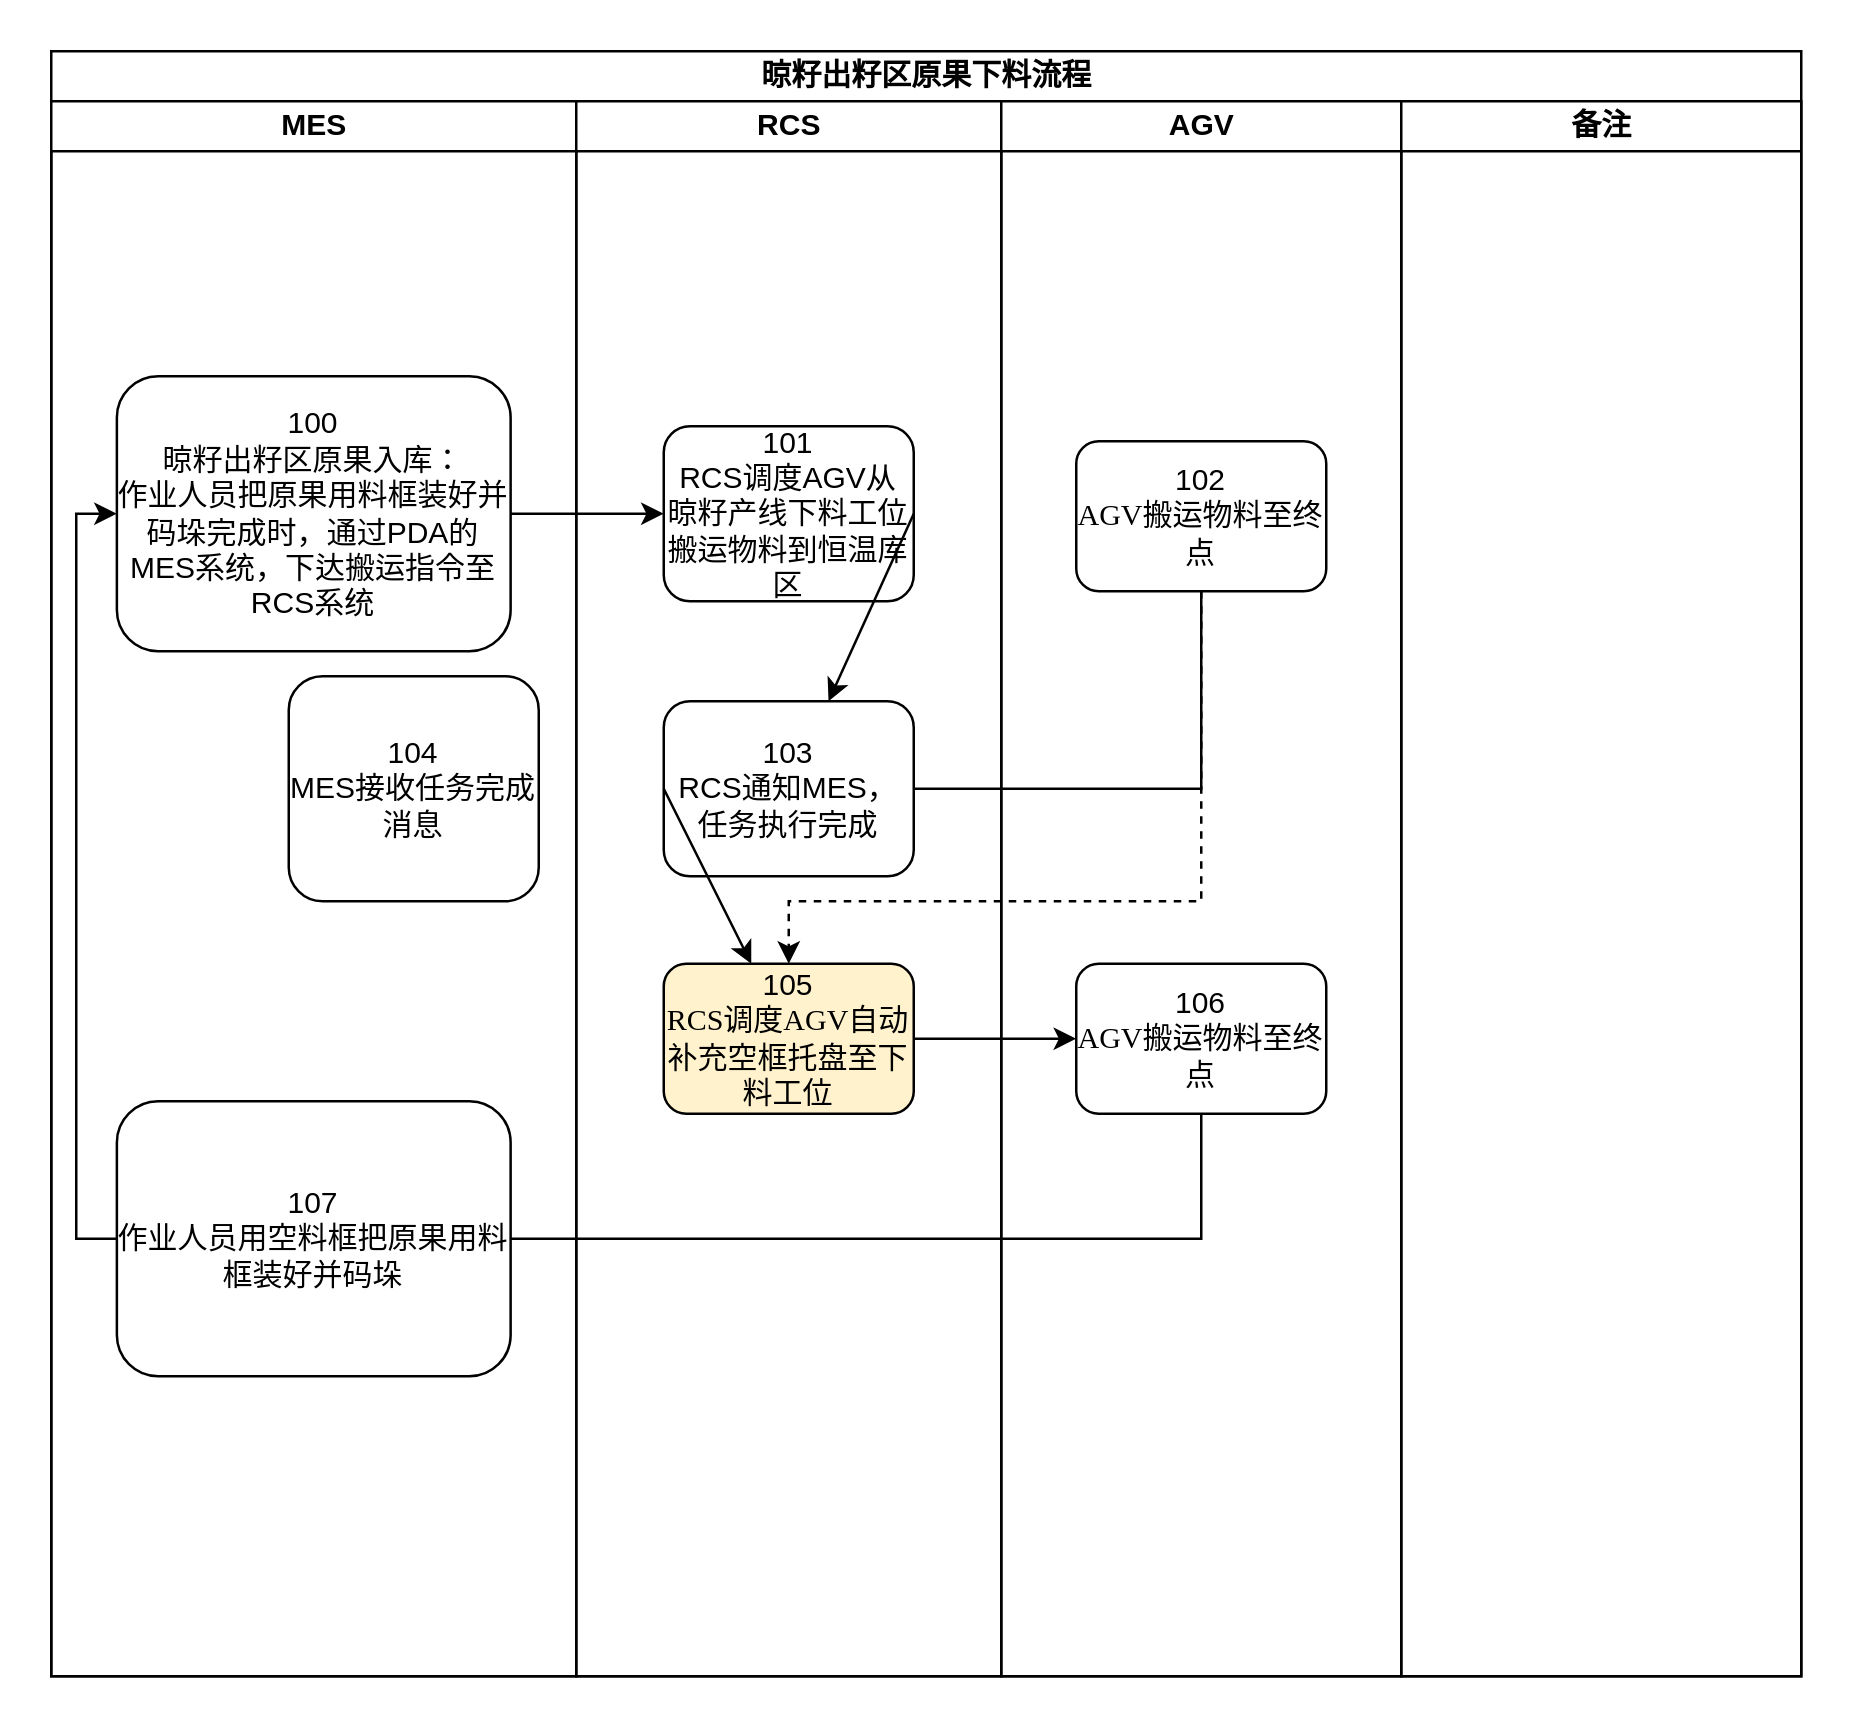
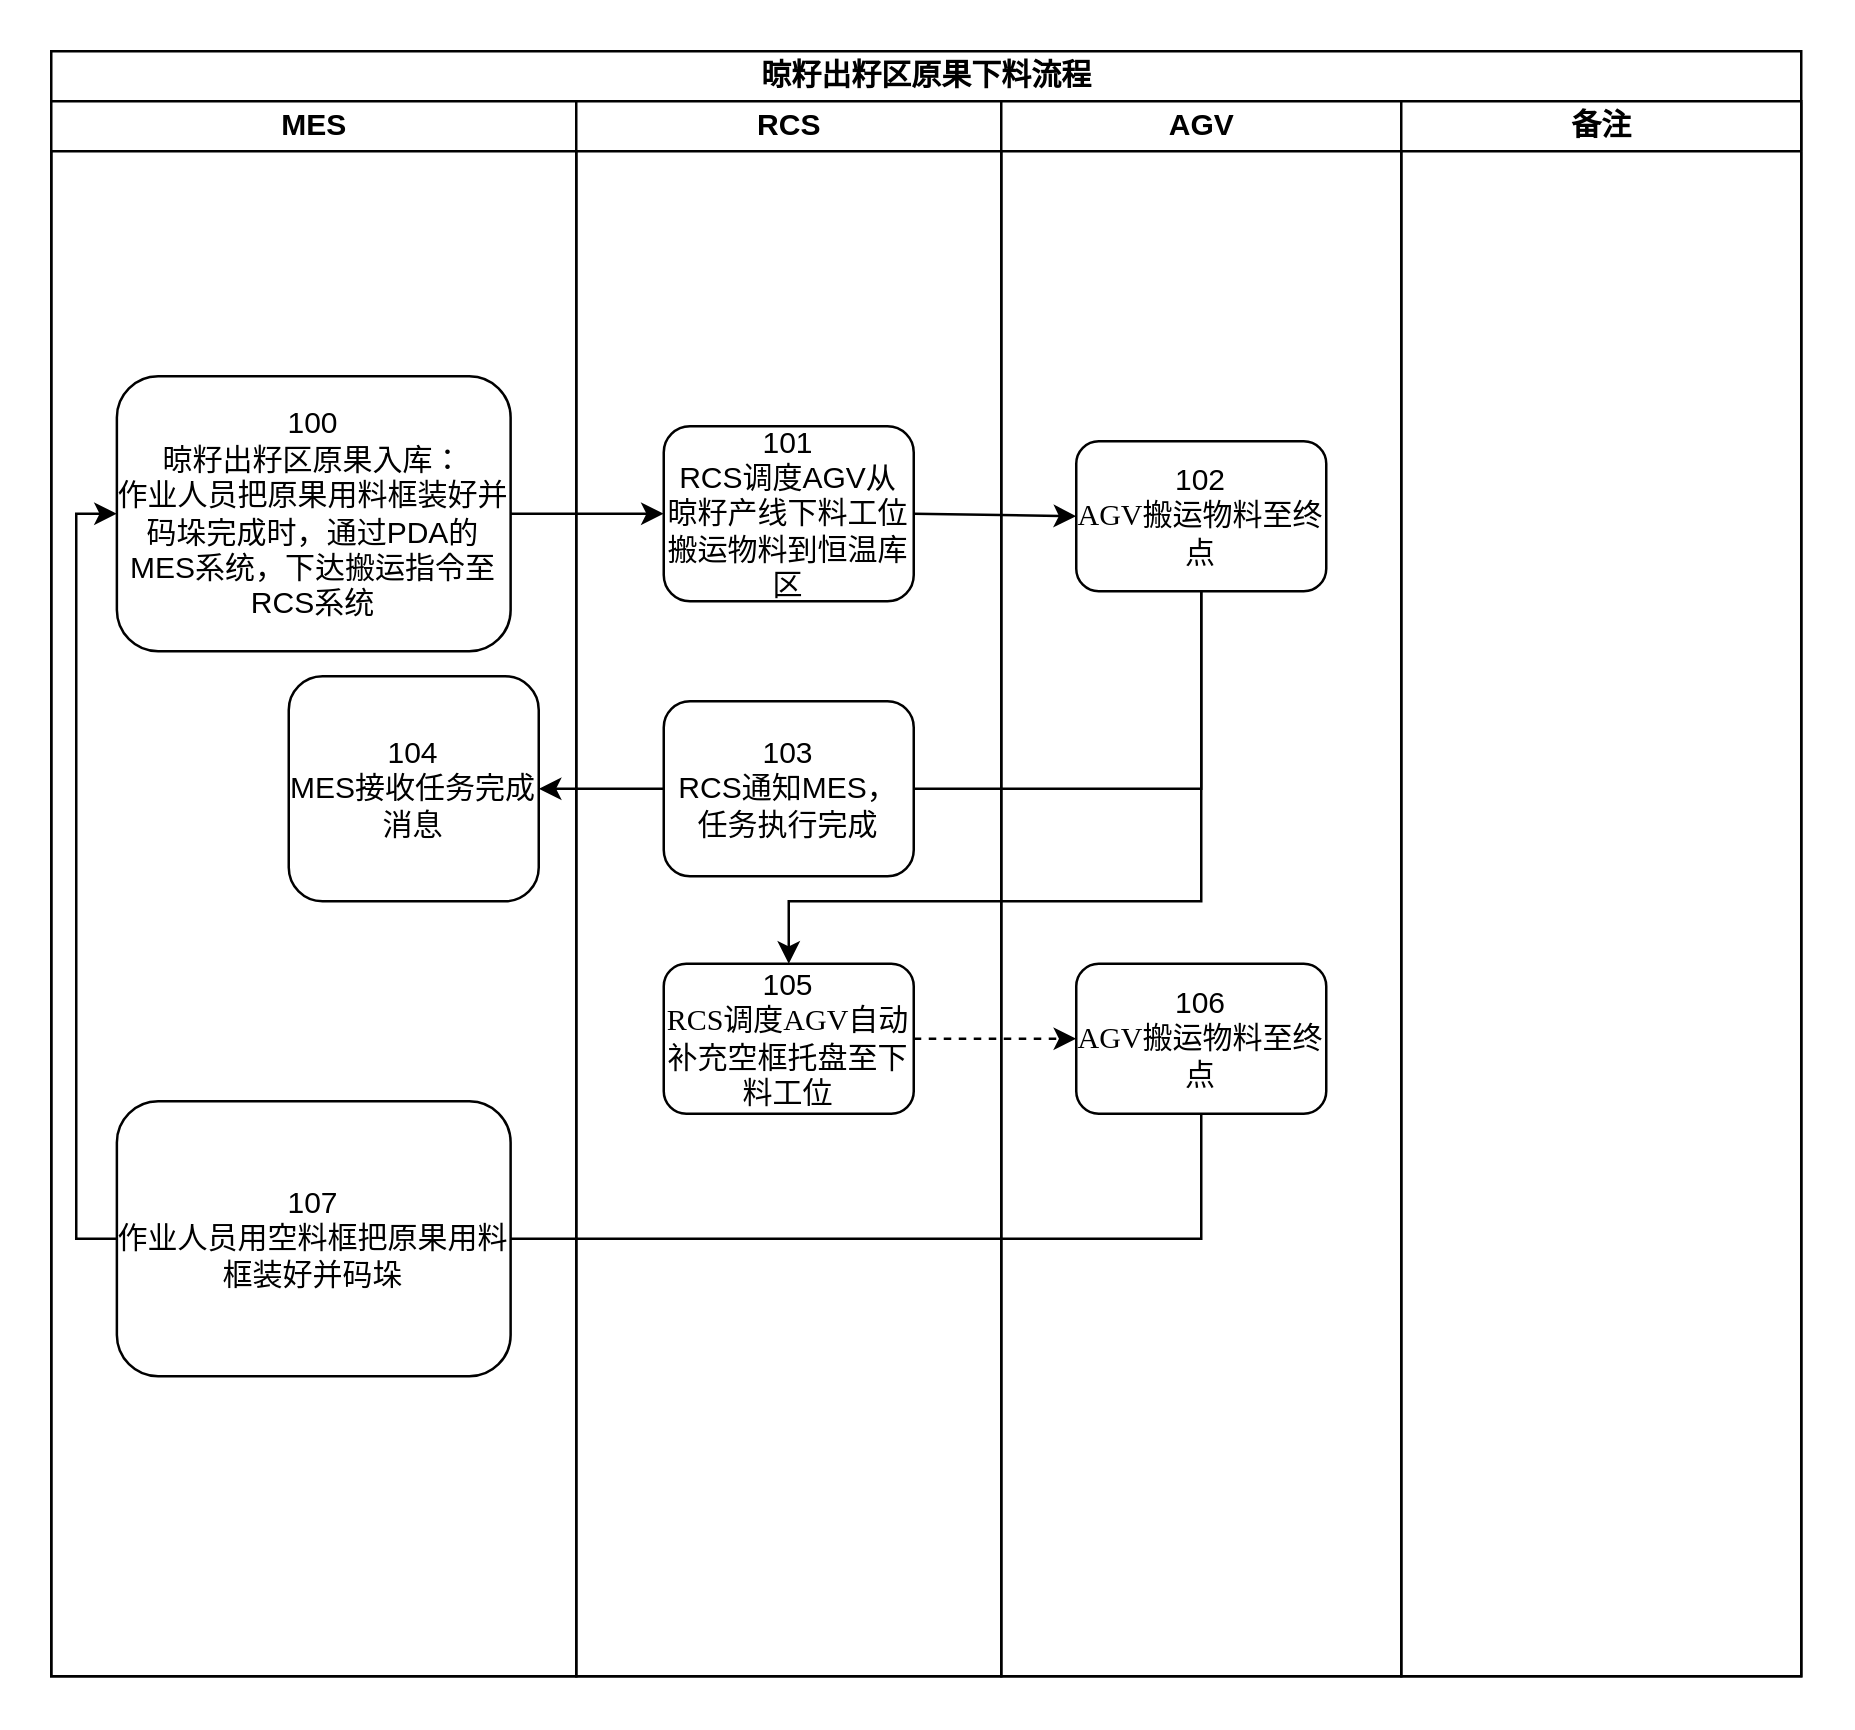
- <mxCell id="16" value="" style="endArrow=classic;html=1;rounded=0;exitX=1;exitY=0.5;exitDx=0;exitDy=0;" parent="2" source="9" target="10" edge="1"><mxGeometry width="50" height="50" relative="1" as="geometry"><mxPoint x="420" y="290" as="sourcePoint" /><mxPoint x="470" y="240" as="targetPoint" /></mxGeometry></mxCell>
+ <mxCell id="16" value="" style="endArrow=classic;html=1;rounded=0;exitX=1;exitY=0.5;exitDx=0;exitDy=0;entryX=0;entryY=0.5;entryDx=0;entryDy=0;" parent="2" source="9" target="13" edge="1"><mxGeometry width="50" height="50" relative="1" as="geometry"><mxPoint x="420" y="290" as="sourcePoint" /><mxPoint x="470" y="240" as="targetPoint" /></mxGeometry></mxCell>
- <mxCell id="18" value="" style="endArrow=classic;html=1;rounded=0;exitX=0;exitY=0.5;exitDx=0;exitDy=0;" parent="2" source="10" target="11" edge="1"><mxGeometry width="50" height="50" relative="1" as="geometry"><mxPoint x="370" y="350" as="sourcePoint" /><mxPoint x="420" y="300" as="targetPoint" /></mxGeometry></mxCell>
+ <mxCell id="18" value="" style="endArrow=classic;html=1;rounded=0;exitX=0;exitY=0.5;exitDx=0;exitDy=0;entryX=1;entryY=0.5;entryDx=0;entryDy=0;" parent="2" source="10" target="5" edge="1"><mxGeometry width="50" height="50" relative="1" as="geometry"><mxPoint x="370" y="350" as="sourcePoint" /><mxPoint x="420" y="300" as="targetPoint" /></mxGeometry></mxCell>
- <mxCell id="20" value="" style="endArrow=classic;html=1;rounded=0;exitX=0.5;exitY=1;exitDx=0;exitDy=0;entryX=0.5;entryY=0;entryDx=0;entryDy=0;dashed=1;" edge="1" parent="2" source="13" target="11"><mxGeometry width="50" height="50" relative="1" as="geometry"><mxPoint x="490" y="300" as="sourcePoint" /><mxPoint x="540" y="250" as="targetPoint" /><Array as="points"><mxPoint x="460" y="340" /><mxPoint x="295" y="340" /></Array></mxGeometry></mxCell>
+ <mxCell id="20" value="" style="endArrow=classic;html=1;rounded=0;exitX=0.5;exitY=1;exitDx=0;exitDy=0;entryX=0.5;entryY=0;entryDx=0;entryDy=0;" edge="1" parent="2" source="13" target="11"><mxGeometry width="50" height="50" relative="1" as="geometry"><mxPoint x="490" y="300" as="sourcePoint" /><mxPoint x="540" y="250" as="targetPoint" /><Array as="points"><mxPoint x="460" y="340" /><mxPoint x="295" y="340" /></Array></mxGeometry></mxCell>
- <mxCell id="11" value="&lt;font style=&quot;font-size: 12px;&quot; face=&quot;Helvetica&quot;&gt;105&lt;/font&gt;&lt;div&gt;&lt;span style=&quot;font-size: 12px;&quot;&gt;RCS调度AGV自动补充空框托盘至下料工位&lt;/span&gt;&lt;/div&gt;" style="rounded=1;whiteSpace=wrap;html=1;shadow=0;labelBackgroundColor=none;strokeWidth=1;fontFamily=Verdana;fontSize=8;align=center;fillColor=#fff2cc;" vertex="1" parent="8"><mxGeometry x="35" y="345" width="100" height="60" as="geometry" /></mxCell>
+ <mxCell id="11" value="&lt;font style=&quot;font-size: 12px;&quot; face=&quot;Helvetica&quot;&gt;105&lt;/font&gt;&lt;div&gt;&lt;span style=&quot;font-size: 12px;&quot;&gt;RCS调度AGV自动补充空框托盘至下料工位&lt;/span&gt;&lt;/div&gt;" style="rounded=1;whiteSpace=wrap;html=1;shadow=0;labelBackgroundColor=none;strokeWidth=1;fontFamily=Verdana;fontSize=8;align=center;" vertex="1" parent="8"><mxGeometry x="35" y="345" width="100" height="60" as="geometry" /></mxCell>
- <mxCell id="21" value="" style="endArrow=classic;html=1;rounded=0;exitX=1;exitY=0.5;exitDx=0;exitDy=0;entryX=0;entryY=0.5;entryDx=0;entryDy=0;" edge="1" parent="2" source="11" target="14"><mxGeometry width="50" height="50" relative="1" as="geometry"><mxPoint x="430" y="490" as="sourcePoint" /><mxPoint x="480" y="440" as="targetPoint" /></mxGeometry></mxCell>
+ <mxCell id="21" value="" style="endArrow=classic;html=1;rounded=0;exitX=1;exitY=0.5;exitDx=0;exitDy=0;entryX=0;entryY=0.5;entryDx=0;entryDy=0;dashed=1;" edge="1" parent="2" source="11" target="14"><mxGeometry width="50" height="50" relative="1" as="geometry"><mxPoint x="430" y="490" as="sourcePoint" /><mxPoint x="480" y="440" as="targetPoint" /></mxGeometry></mxCell>
